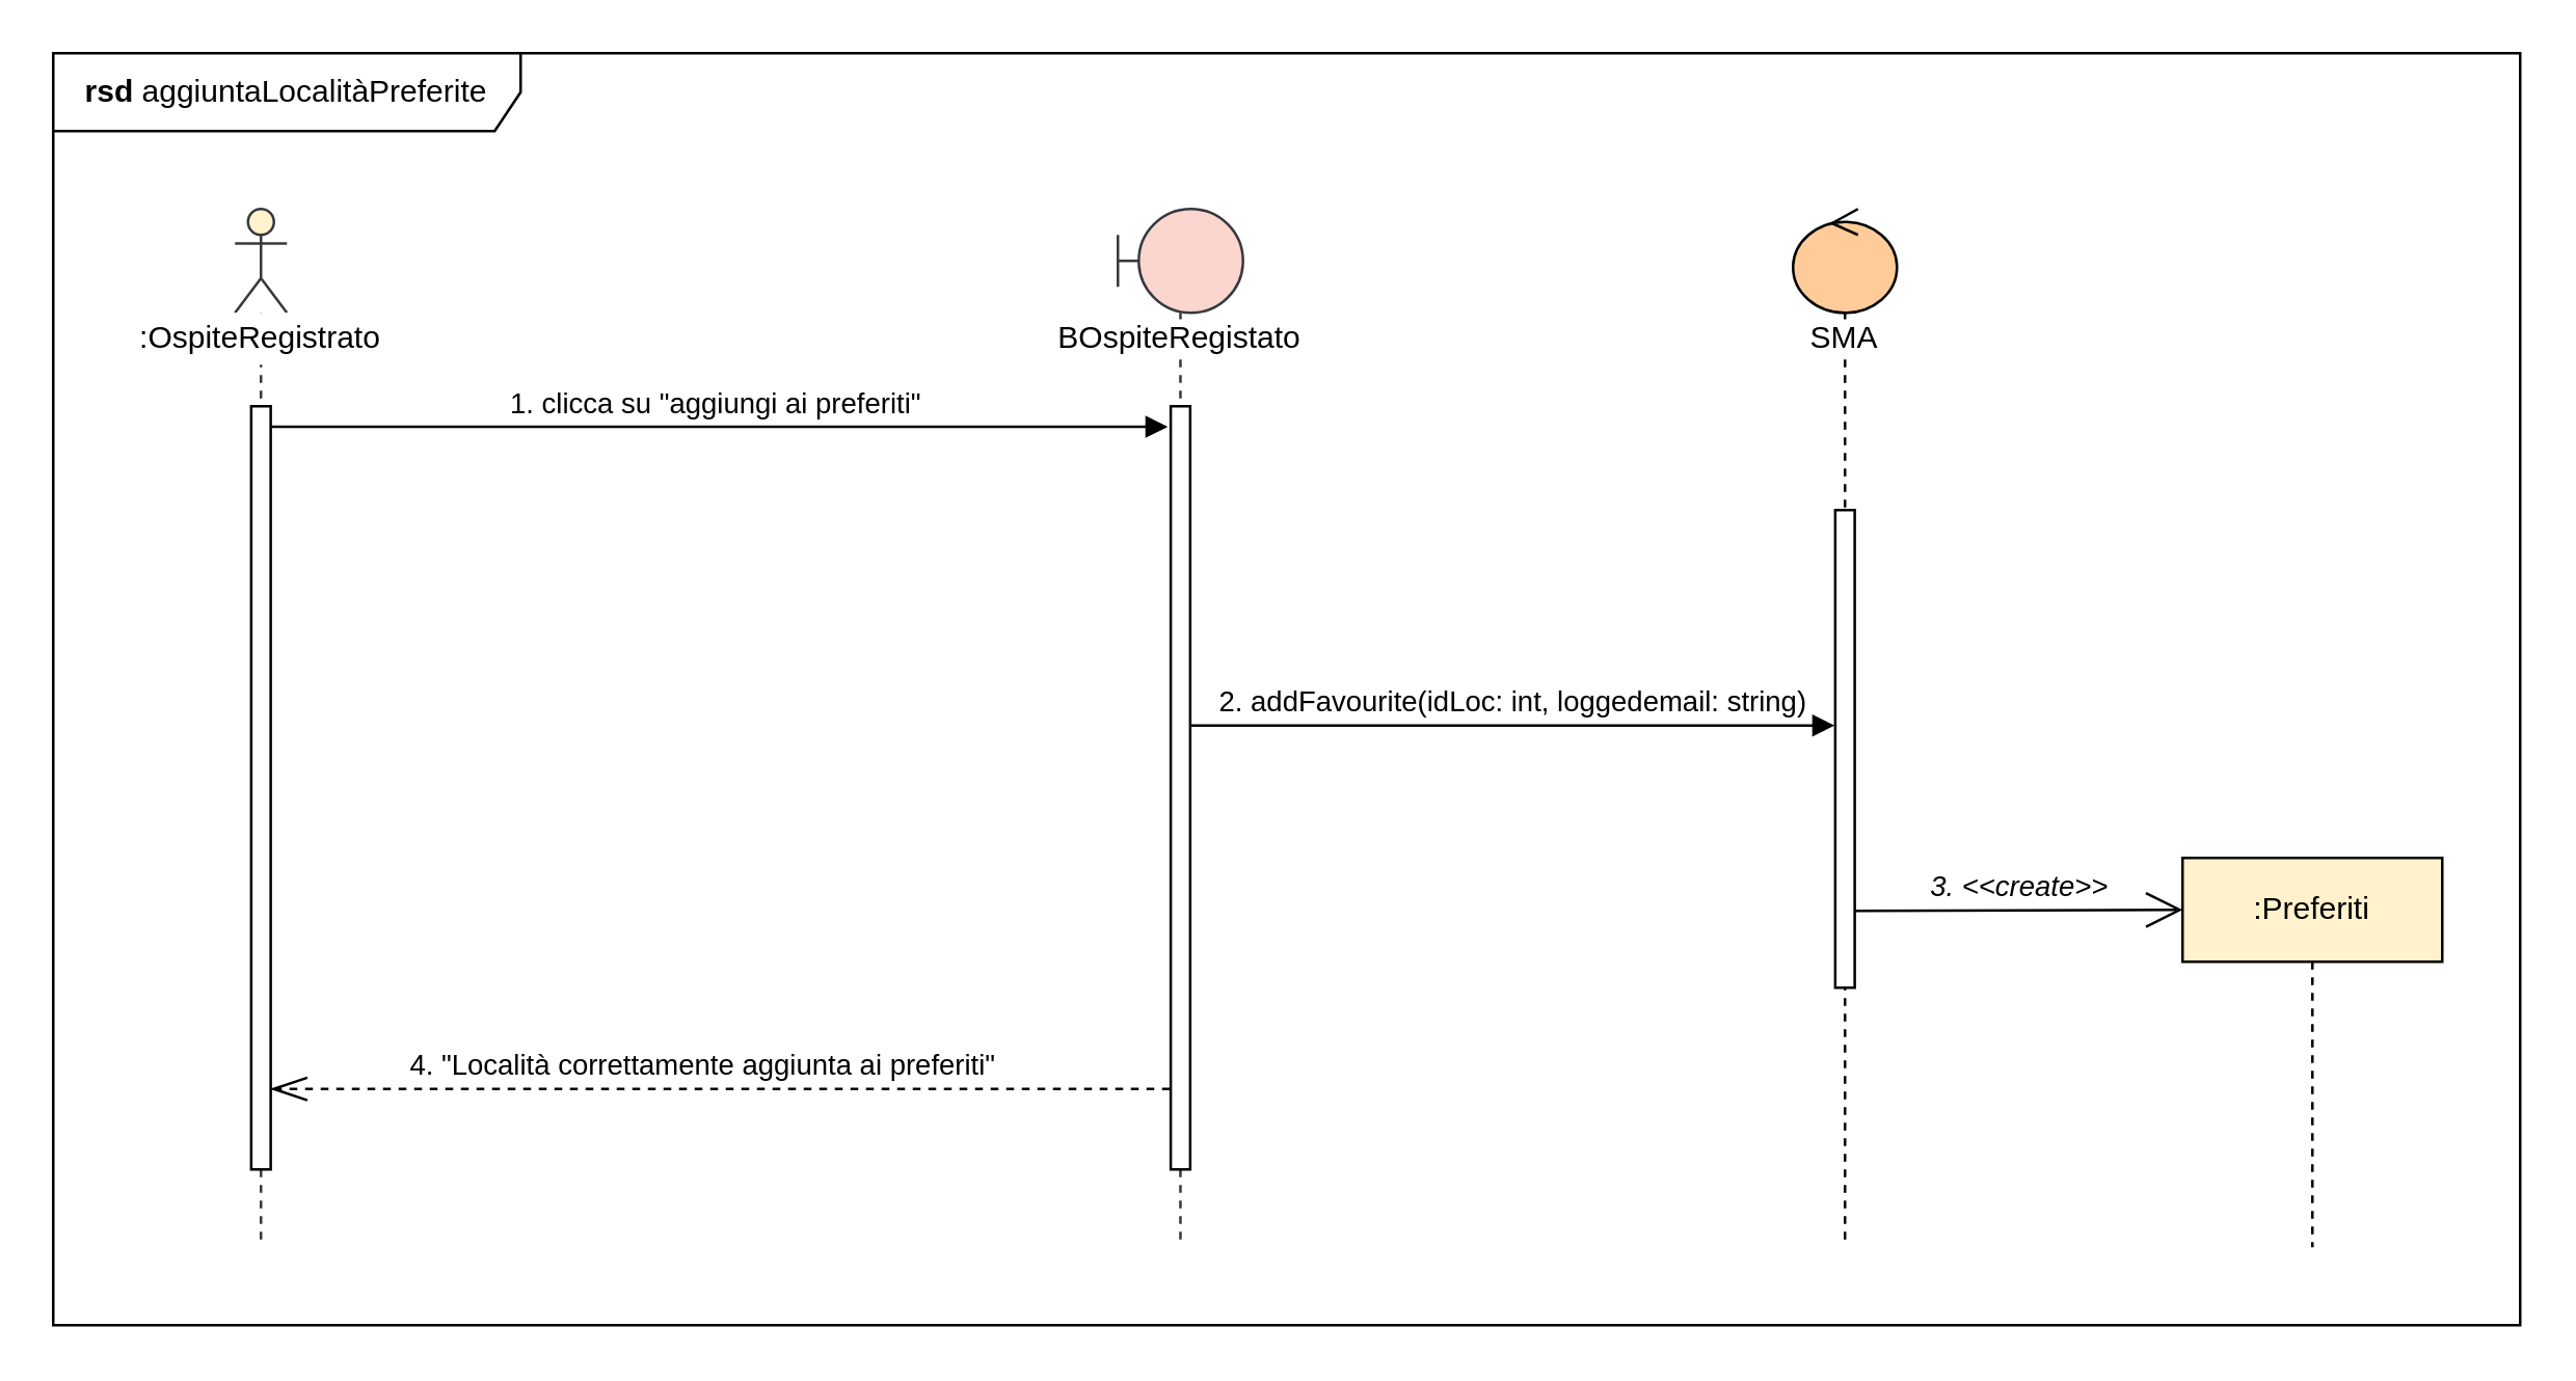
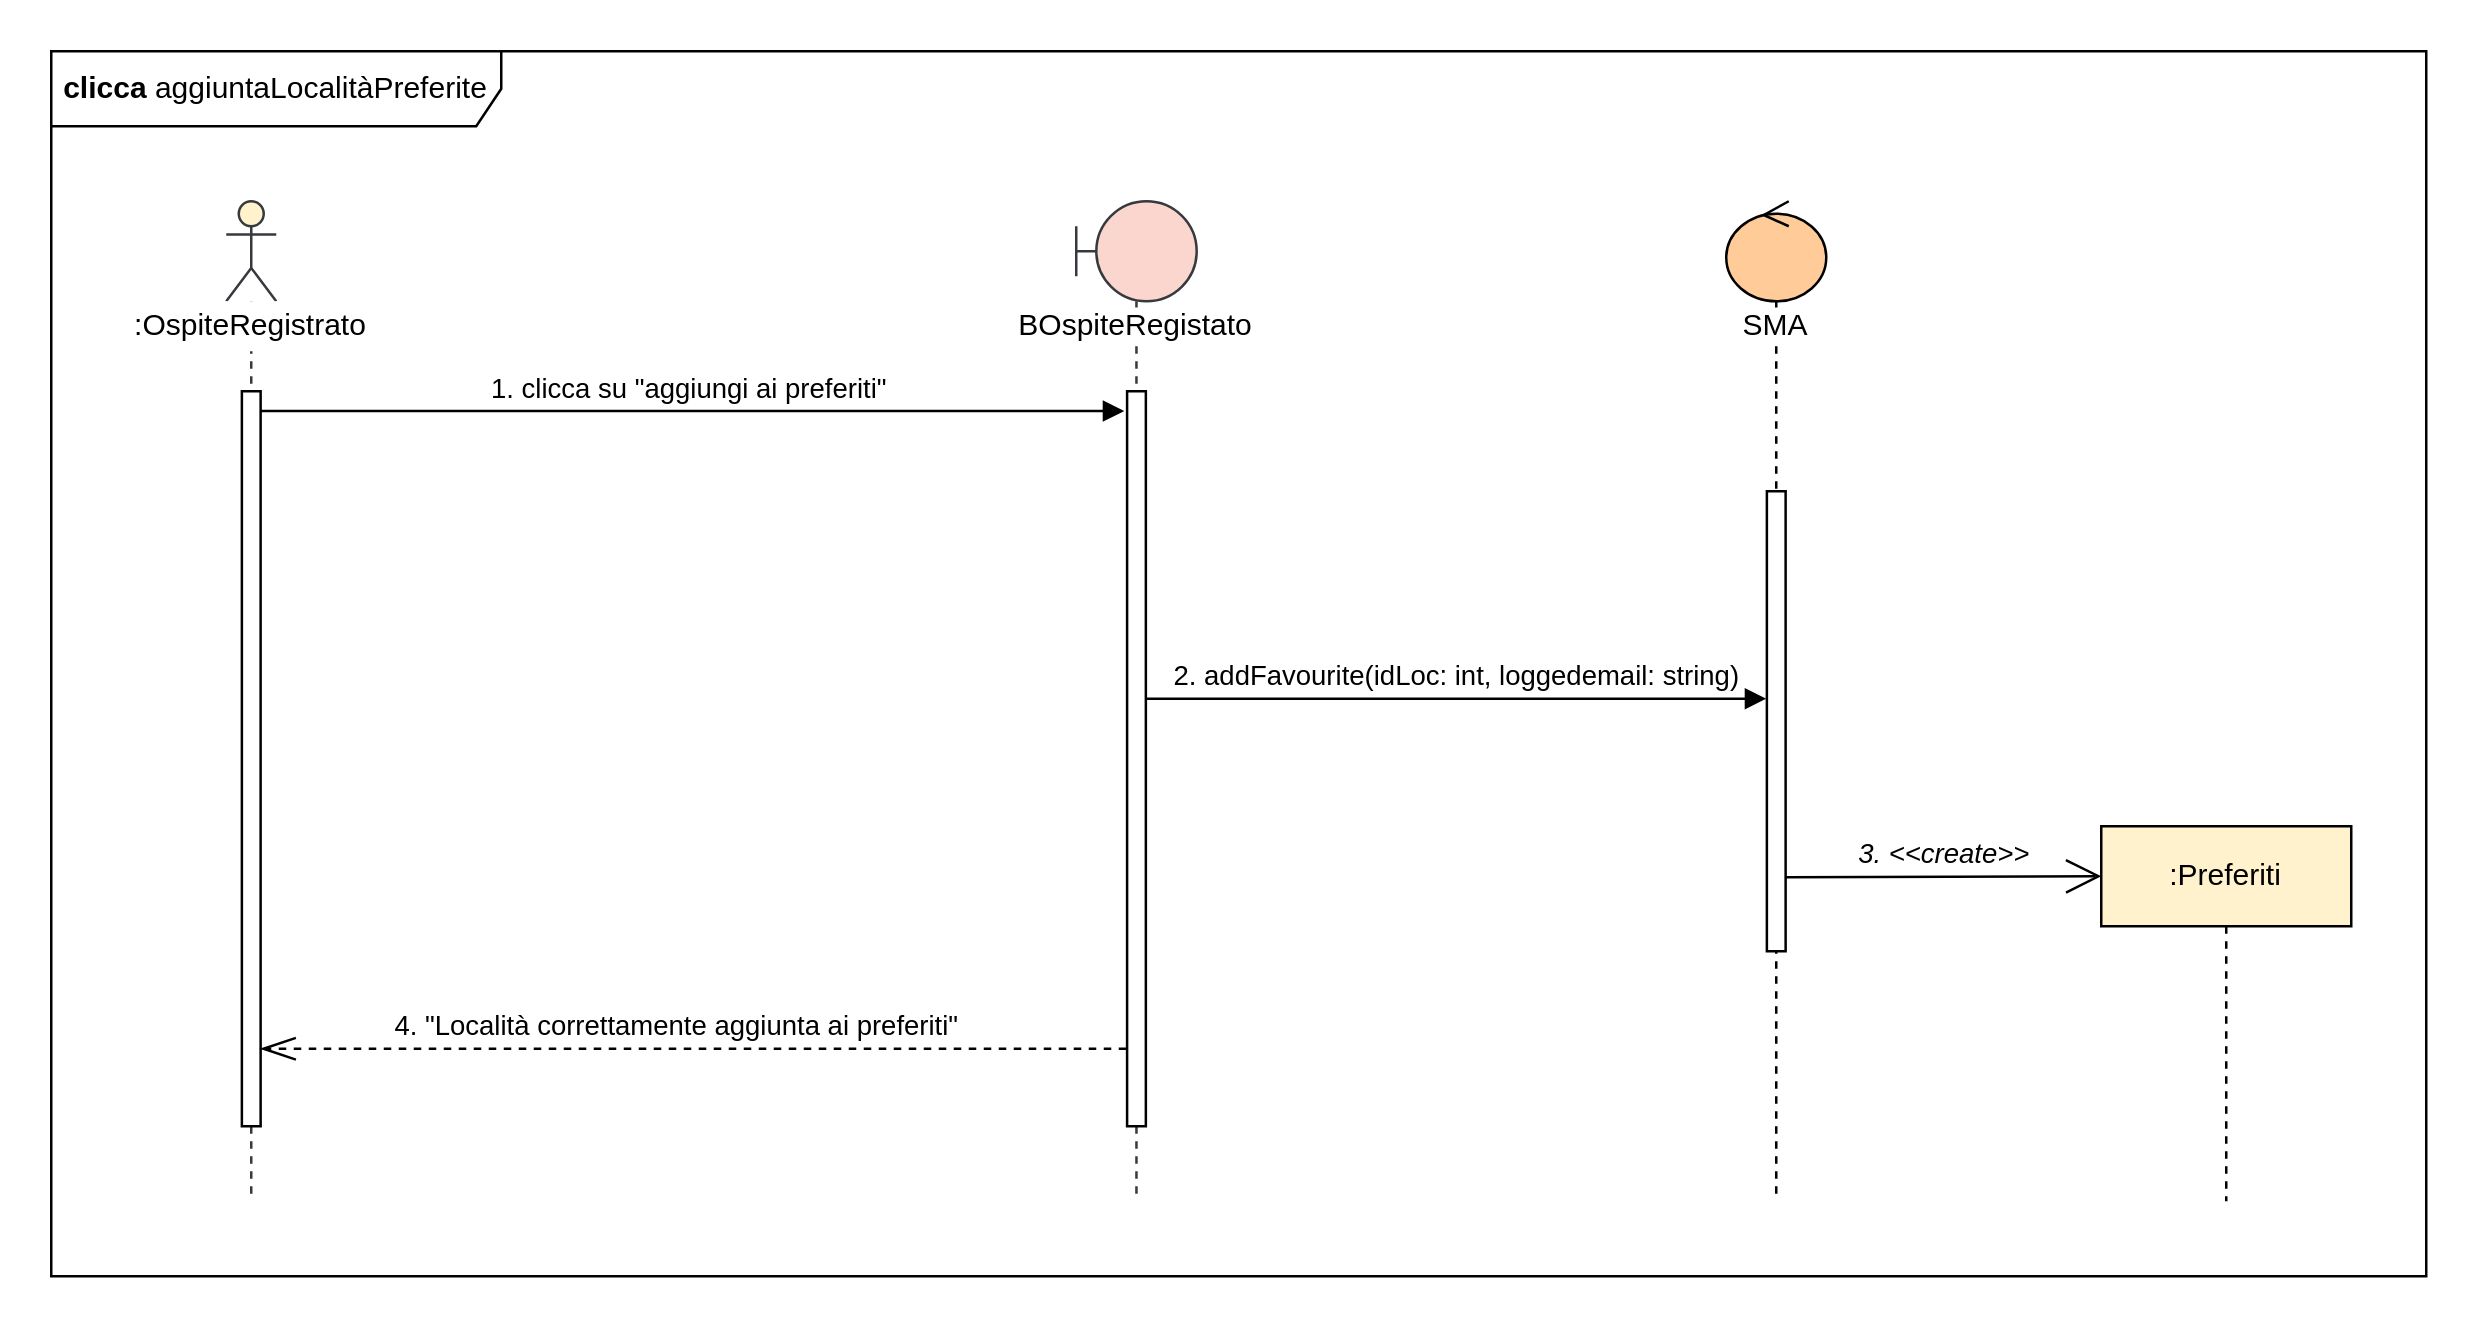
- <mxCell id="12" value="&lt;b&gt;rsd &lt;/b&gt;aggiuntaLocalitàPreferite" style="shape=umlFrame;whiteSpace=wrap;html=1;fillColor=#ffffff;width=180;height=30;" parent="1" vertex="1"><mxGeometry x="20" y="20" width="950" height="490" as="geometry" /></mxCell>
+ <mxCell id="12" value="&lt;b&gt;clicca &lt;/b&gt;aggiuntaLocalitàPreferite" style="shape=umlFrame;whiteSpace=wrap;html=1;fillColor=#ffffff;width=180;height=30;" parent="1" vertex="1"><mxGeometry x="20" y="20" width="950" height="490" as="geometry" /></mxCell>
